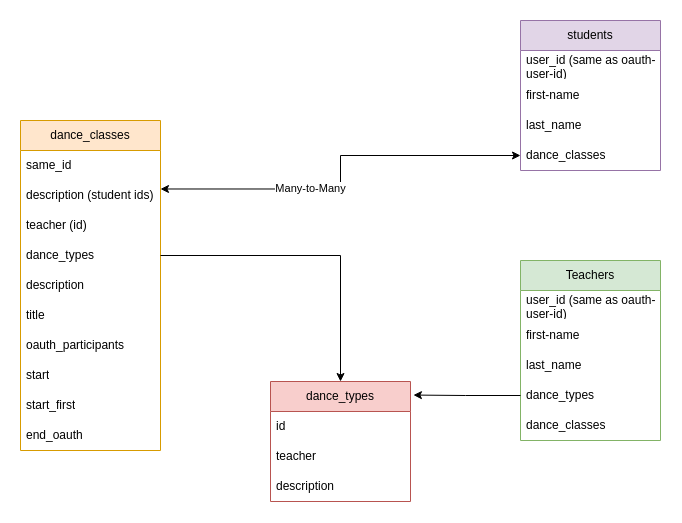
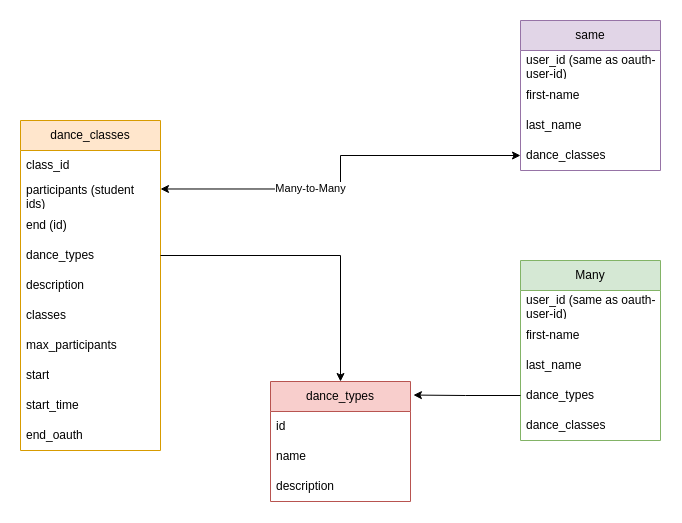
- <mxCell id="27" value="students" style="swimlane;fontStyle=0;childLayout=stackLayout;horizontal=1;startSize=30;horizontalStack=0;resizeParent=1;resizeParentMax=0;resizeLast=0;collapsible=1;marginBottom=0;whiteSpace=wrap;html=1;fillColor=#e1d5e7;strokeColor=#9673a6;" vertex="1" parent="1"><mxGeometry x="520" y="20" width="140" height="150" as="geometry" /></mxCell>
+ <mxCell id="27" value="same" style="swimlane;fontStyle=0;childLayout=stackLayout;horizontal=1;startSize=30;horizontalStack=0;resizeParent=1;resizeParentMax=0;resizeLast=0;collapsible=1;marginBottom=0;whiteSpace=wrap;html=1;fillColor=#e1d5e7;strokeColor=#9673a6;" vertex="1" parent="1"><mxGeometry x="520" y="20" width="140" height="150" as="geometry" /></mxCell>
- <mxCell id="11" value="same_id" style="text;strokeColor=none;fillColor=none;align=left;verticalAlign=middle;spacingLeft=4;spacingRight=4;overflow=hidden;points=[[0,0.5],[1,0.5]];portConstraint=eastwest;rotatable=0;whiteSpace=wrap;html=1;" vertex="1" parent="10"><mxGeometry y="30" width="140" height="30" as="geometry" /></mxCell>
+ <mxCell id="11" value="class_id" style="text;strokeColor=none;fillColor=none;align=left;verticalAlign=middle;spacingLeft=4;spacingRight=4;overflow=hidden;points=[[0,0.5],[1,0.5]];portConstraint=eastwest;rotatable=0;whiteSpace=wrap;html=1;" vertex="1" parent="10"><mxGeometry y="30" width="140" height="30" as="geometry" /></mxCell>
- <mxCell id="12" value="description (student ids)" style="text;strokeColor=none;fillColor=none;align=left;verticalAlign=middle;spacingLeft=4;spacingRight=4;overflow=hidden;points=[[0,0.5],[1,0.5]];portConstraint=eastwest;rotatable=0;whiteSpace=wrap;html=1;" vertex="1" parent="10"><mxGeometry y="60" width="140" height="30" as="geometry" /></mxCell>
+ <mxCell id="12" value="participants (student ids)" style="text;strokeColor=none;fillColor=none;align=left;verticalAlign=middle;spacingLeft=4;spacingRight=4;overflow=hidden;points=[[0,0.5],[1,0.5]];portConstraint=eastwest;rotatable=0;whiteSpace=wrap;html=1;" vertex="1" parent="10"><mxGeometry y="60" width="140" height="30" as="geometry" /></mxCell>
- <mxCell id="13" value="teacher (id)" style="text;strokeColor=none;fillColor=none;align=left;verticalAlign=middle;spacingLeft=4;spacingRight=4;overflow=hidden;points=[[0,0.5],[1,0.5]];portConstraint=eastwest;rotatable=0;whiteSpace=wrap;html=1;" vertex="1" parent="10"><mxGeometry y="90" width="140" height="30" as="geometry" /></mxCell>
+ <mxCell id="13" value="end (id)" style="text;strokeColor=none;fillColor=none;align=left;verticalAlign=middle;spacingLeft=4;spacingRight=4;overflow=hidden;points=[[0,0.5],[1,0.5]];portConstraint=eastwest;rotatable=0;whiteSpace=wrap;html=1;" vertex="1" parent="10"><mxGeometry y="90" width="140" height="30" as="geometry" /></mxCell>
- <mxCell id="4" value="Teachers" style="swimlane;fontStyle=0;childLayout=stackLayout;horizontal=1;startSize=30;horizontalStack=0;resizeParent=1;resizeParentMax=0;resizeLast=0;collapsible=1;marginBottom=0;whiteSpace=wrap;html=1;fillColor=#d5e8d4;strokeColor=#82b366;" vertex="1" parent="1"><mxGeometry x="520" y="260" width="140" height="180" as="geometry" /></mxCell>
+ <mxCell id="4" value="Many" style="swimlane;fontStyle=0;childLayout=stackLayout;horizontal=1;startSize=30;horizontalStack=0;resizeParent=1;resizeParentMax=0;resizeLast=0;collapsible=1;marginBottom=0;whiteSpace=wrap;html=1;fillColor=#d5e8d4;strokeColor=#82b366;" vertex="1" parent="1"><mxGeometry x="520" y="260" width="140" height="180" as="geometry" /></mxCell>
- <mxCell id="16" value="title" style="text;strokeColor=none;fillColor=none;align=left;verticalAlign=middle;spacingLeft=4;spacingRight=4;overflow=hidden;points=[[0,0.5],[1,0.5]];portConstraint=eastwest;rotatable=0;whiteSpace=wrap;html=1;" vertex="1" parent="10"><mxGeometry y="180" width="140" height="30" as="geometry" /></mxCell>
+ <mxCell id="16" value="classes" style="text;strokeColor=none;fillColor=none;align=left;verticalAlign=middle;spacingLeft=4;spacingRight=4;overflow=hidden;points=[[0,0.5],[1,0.5]];portConstraint=eastwest;rotatable=0;whiteSpace=wrap;html=1;" vertex="1" parent="10"><mxGeometry y="180" width="140" height="30" as="geometry" /></mxCell>
- <mxCell id="17" value="oauth_participants" style="text;strokeColor=none;fillColor=none;align=left;verticalAlign=middle;spacingLeft=4;spacingRight=4;overflow=hidden;points=[[0,0.5],[1,0.5]];portConstraint=eastwest;rotatable=0;whiteSpace=wrap;html=1;" vertex="1" parent="10"><mxGeometry y="210" width="140" height="30" as="geometry" /></mxCell>
+ <mxCell id="17" value="max_participants" style="text;strokeColor=none;fillColor=none;align=left;verticalAlign=middle;spacingLeft=4;spacingRight=4;overflow=hidden;points=[[0,0.5],[1,0.5]];portConstraint=eastwest;rotatable=0;whiteSpace=wrap;html=1;" vertex="1" parent="10"><mxGeometry y="210" width="140" height="30" as="geometry" /></mxCell>
- <mxCell id="19" value="start_first" style="text;strokeColor=none;fillColor=none;align=left;verticalAlign=middle;spacingLeft=4;spacingRight=4;overflow=hidden;points=[[0,0.5],[1,0.5]];portConstraint=eastwest;rotatable=0;whiteSpace=wrap;html=1;" vertex="1" parent="10"><mxGeometry y="270" width="140" height="30" as="geometry" /></mxCell>
+ <mxCell id="19" value="start_time" style="text;strokeColor=none;fillColor=none;align=left;verticalAlign=middle;spacingLeft=4;spacingRight=4;overflow=hidden;points=[[0,0.5],[1,0.5]];portConstraint=eastwest;rotatable=0;whiteSpace=wrap;html=1;" vertex="1" parent="10"><mxGeometry y="270" width="140" height="30" as="geometry" /></mxCell>
- <mxCell id="23" value="teacher" style="text;strokeColor=none;fillColor=none;align=left;verticalAlign=middle;spacingLeft=4;spacingRight=4;overflow=hidden;points=[[0,0.5],[1,0.5]];portConstraint=eastwest;rotatable=0;whiteSpace=wrap;html=1;" vertex="1" parent="21"><mxGeometry y="60" width="140" height="30" as="geometry" /></mxCell>
+ <mxCell id="23" value="name" style="text;strokeColor=none;fillColor=none;align=left;verticalAlign=middle;spacingLeft=4;spacingRight=4;overflow=hidden;points=[[0,0.5],[1,0.5]];portConstraint=eastwest;rotatable=0;whiteSpace=wrap;html=1;" vertex="1" parent="21"><mxGeometry y="60" width="140" height="30" as="geometry" /></mxCell>
